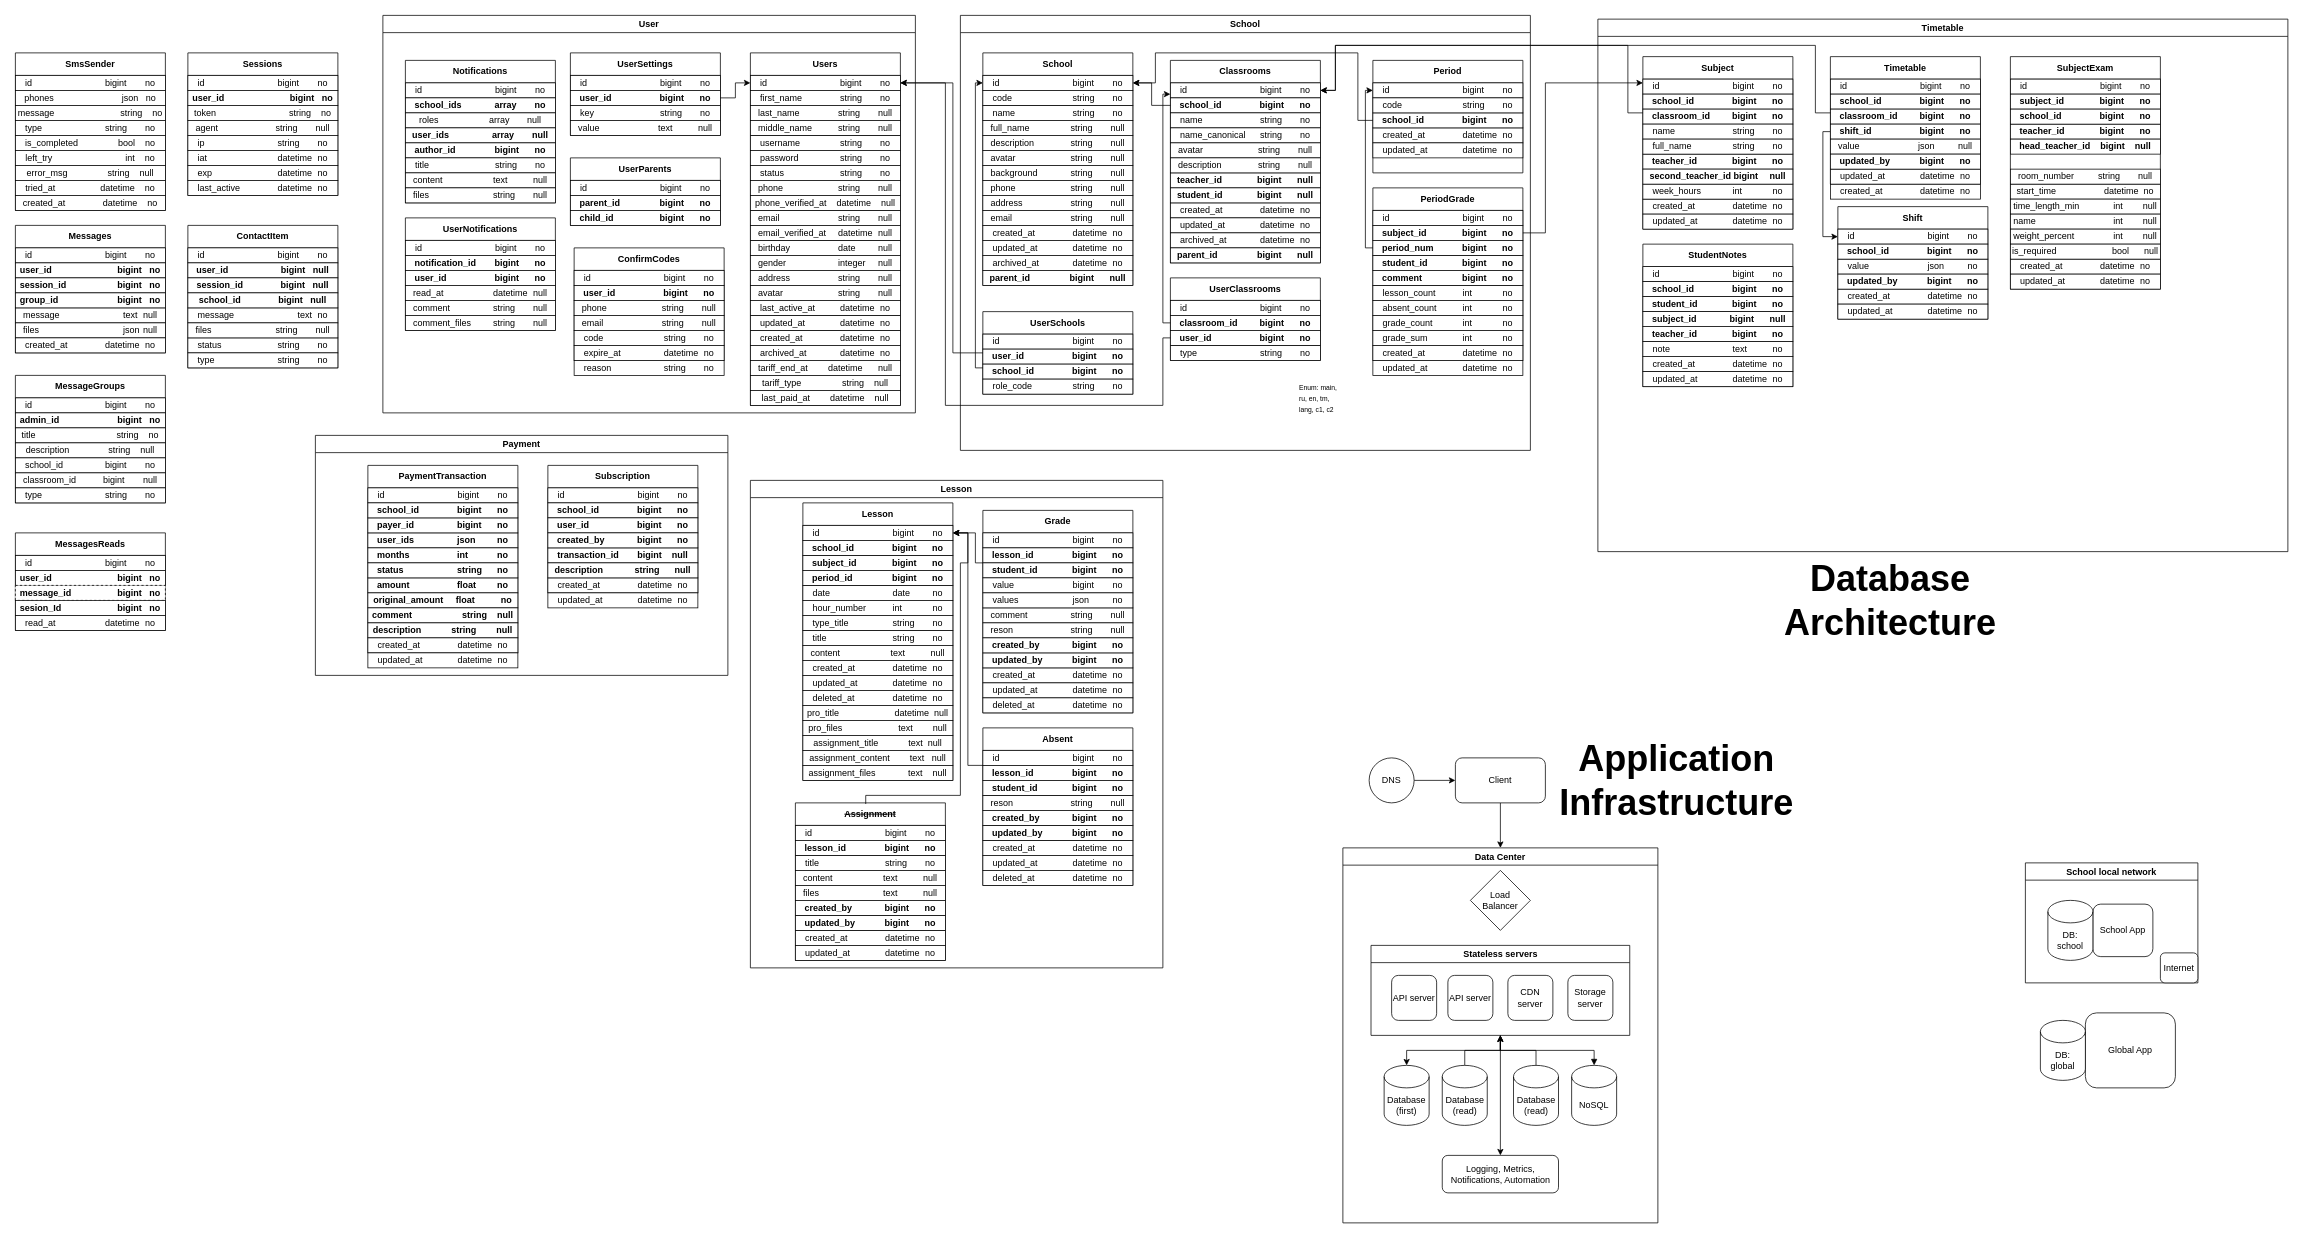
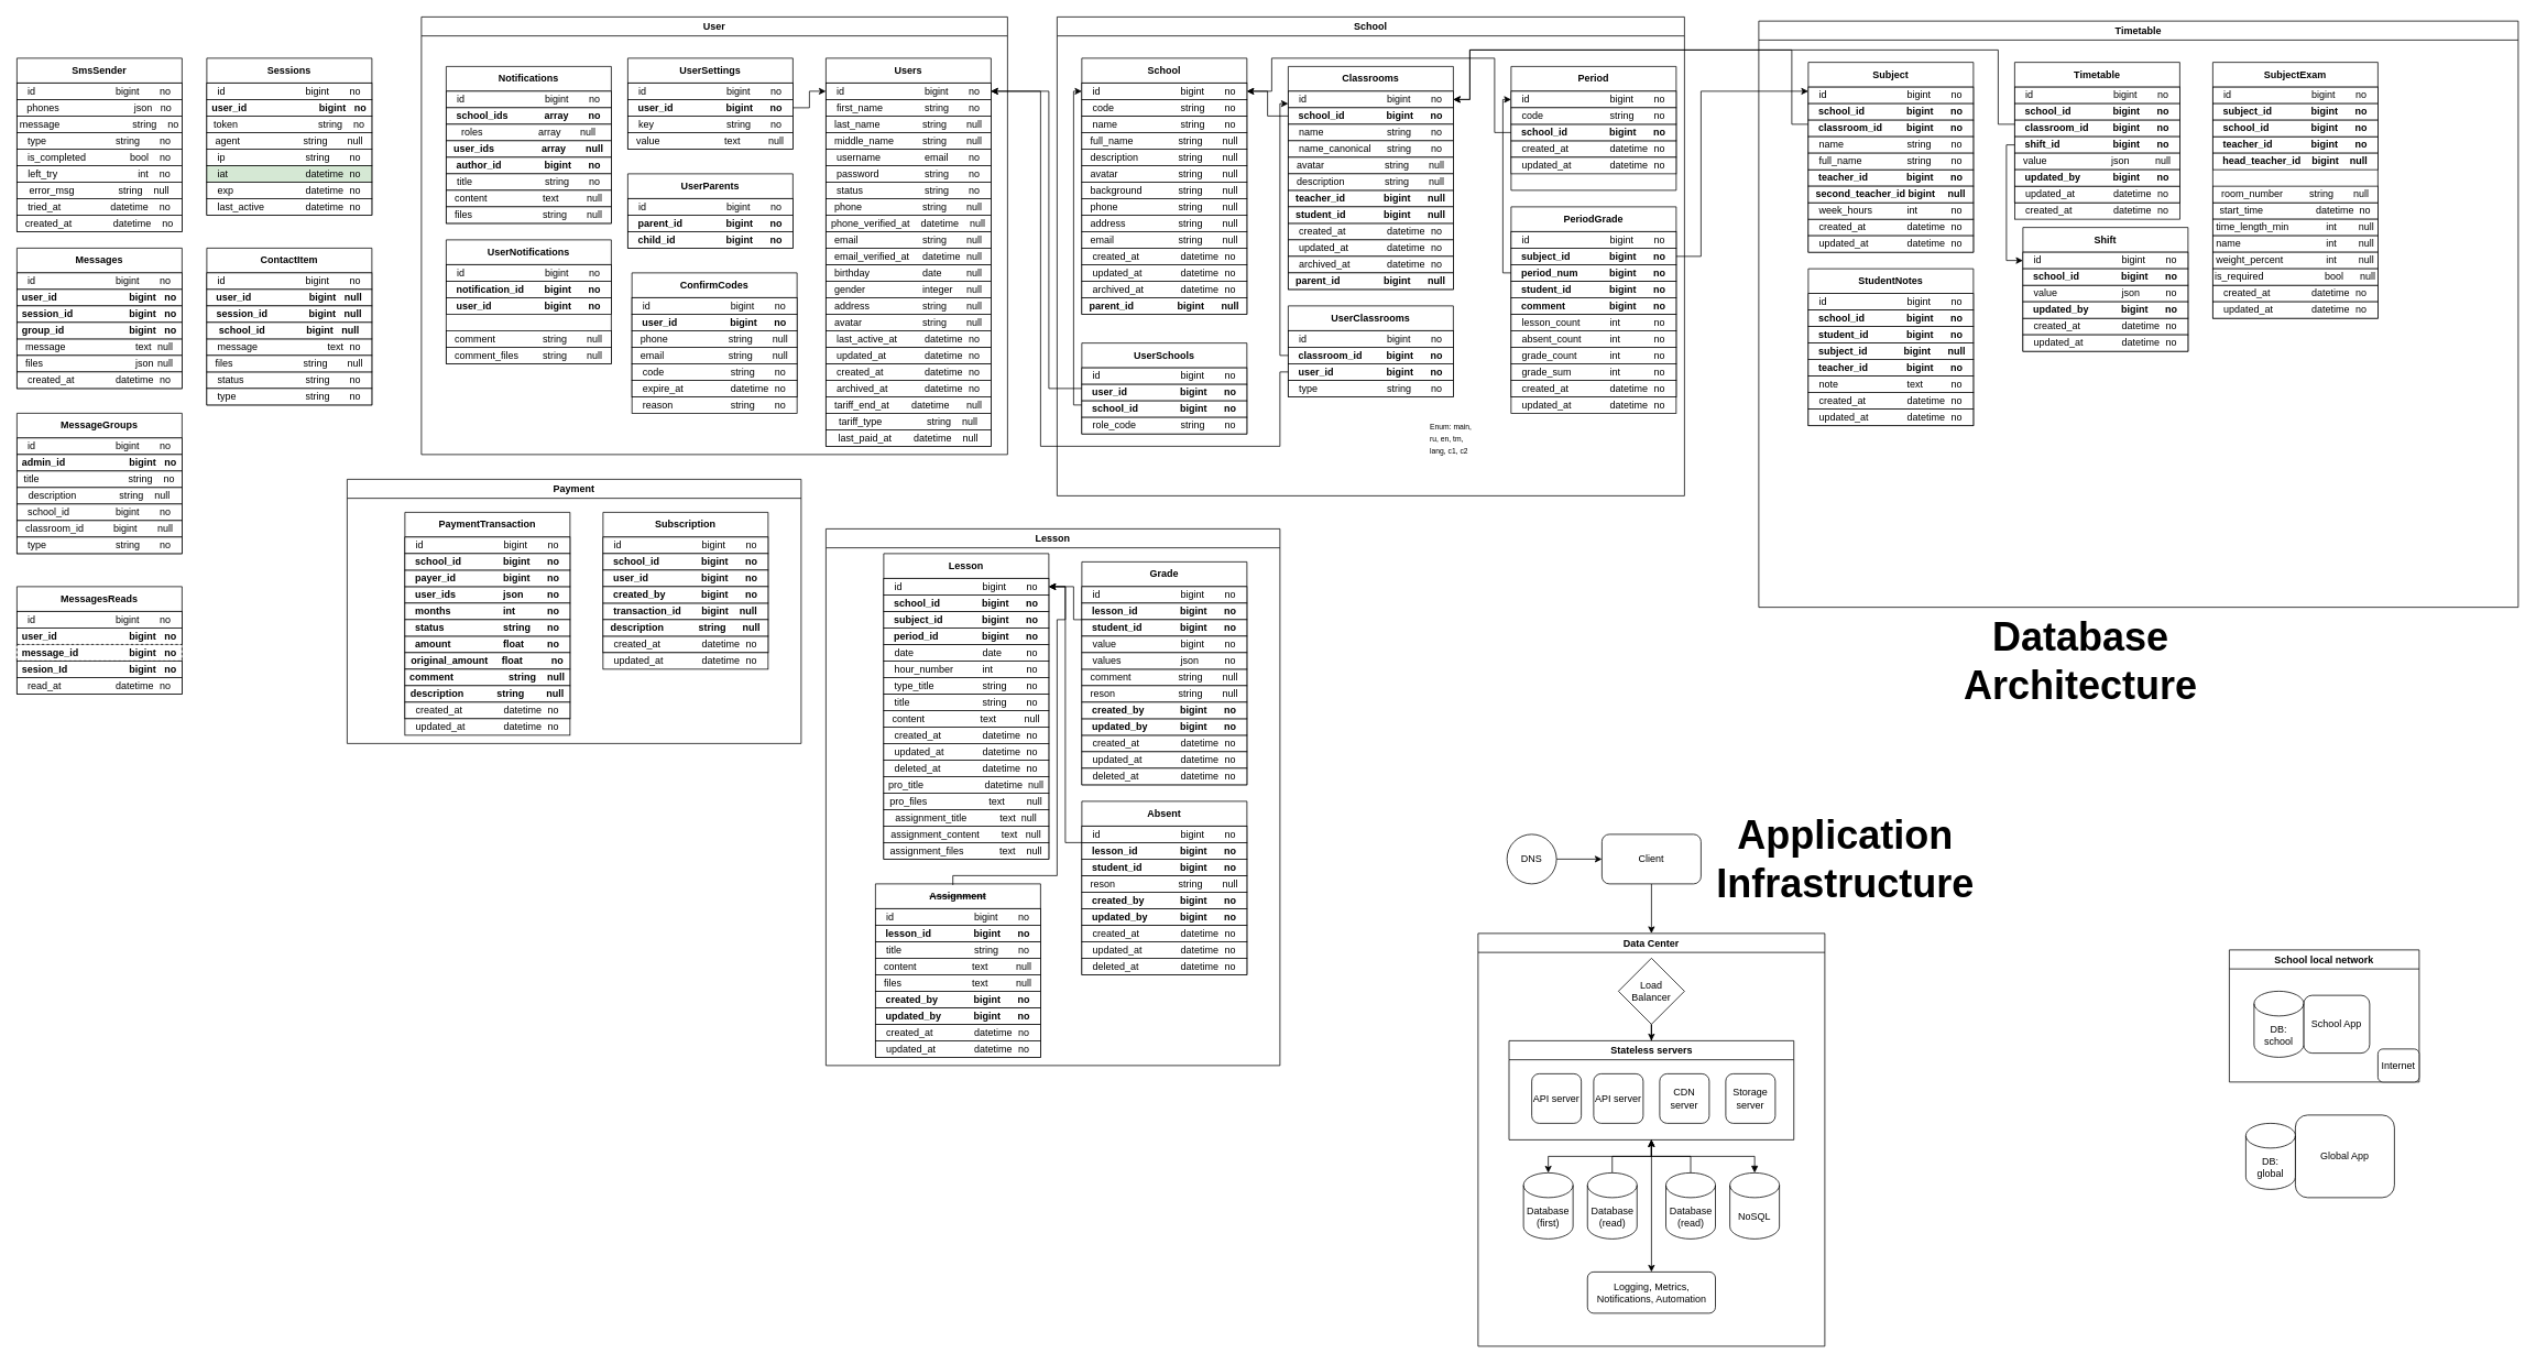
- <mxCell id="37" value="username&lt;span style=&quot;white-space: pre;&quot;&gt;&lt;span style=&quot;white-space: pre;&quot;&gt;&#09;&lt;/span&gt;&lt;span style=&quot;white-space: pre;&quot;&gt;&#09;&lt;/span&gt;&lt;/span&gt;string&lt;span style=&quot;white-space: pre;&quot;&gt;&#09;&lt;/span&gt;no" style="whiteSpace=wrap;html=1;" parent="31" vertex="1"><mxGeometry y="110" width="200" height="20" as="geometry" /></mxCell>
+ <mxCell id="37" value="username&lt;span style=&quot;white-space: pre;&quot;&gt;&lt;span style=&quot;white-space: pre;&quot;&gt;&#09;&lt;/span&gt;&lt;span style=&quot;white-space: pre;&quot;&gt;&#09;&lt;/span&gt;&lt;/span&gt;email&lt;span style=&quot;white-space: pre;&quot;&gt;&#09;&lt;/span&gt;no" style="whiteSpace=wrap;html=1;" parent="31" vertex="1"><mxGeometry y="110" width="200" height="20" as="geometry" /></mxCell>
- <mxCell id="294" value="iat&lt;span style=&quot;white-space: pre;&quot;&gt;&lt;span style=&quot;white-space: pre;&quot;&gt;&#09;&lt;span style=&quot;white-space: pre;&quot;&gt;&#09;&lt;/span&gt;&lt;span style=&quot;white-space: pre;&quot;&gt;&#09;&lt;span style=&quot;white-space: pre;&quot;&gt;&#09;&lt;/span&gt;&lt;/span&gt;&lt;/span&gt;&lt;/span&gt;datetime&lt;span style=&quot;white-space: pre;&quot;&gt;&#09;&lt;/span&gt;no" style="whiteSpace=wrap;html=1;fontStyle=0" parent="288" vertex="1"><mxGeometry y="130" width="200" height="20" as="geometry" /></mxCell>
+ <mxCell id="294" value="iat&lt;span style=&quot;white-space: pre;&quot;&gt;&lt;span style=&quot;white-space: pre;&quot;&gt;&#09;&lt;span style=&quot;white-space: pre;&quot;&gt;&#09;&lt;/span&gt;&lt;span style=&quot;white-space: pre;&quot;&gt;&#09;&lt;span style=&quot;white-space: pre;&quot;&gt;&#09;&lt;/span&gt;&lt;/span&gt;&lt;/span&gt;&lt;/span&gt;datetime&lt;span style=&quot;white-space: pre;&quot;&gt;&#09;&lt;/span&gt;no" style="whiteSpace=wrap;html=1;fontStyle=0;fillColor=#d5e8d4;" parent="288" vertex="1"><mxGeometry y="130" width="200" height="20" as="geometry" /></mxCell>
- <mxCell id="85" value="read_at&lt;span style=&quot;white-space: pre;&quot;&gt;&#09;&lt;/span&gt;&lt;span style=&quot;white-space: pre;&quot;&gt;&#09;&lt;/span&gt;&lt;span style=&quot;white-space: pre;&quot;&gt;&#09;&lt;/span&gt;datetime&lt;span style=&quot;white-space: pre;&quot;&gt;&#09;&lt;/span&gt;null" style="whiteSpace=wrap;html=1;fontStyle=0" parent="81" vertex="1"><mxGeometry y="90" width="200" height="20" as="geometry" /></mxCell>
+ <mxCell id="11" style="edgeStyle=orthogonalEdgeStyle;rounded=0;orthogonalLoop=1;jettySize=auto;html=1;entryX=0.5;entryY=0;entryDx=0;entryDy=0;" parent="10" source="12" target="15" edge="1"><mxGeometry relative="1" as="geometry" /></mxCell>
